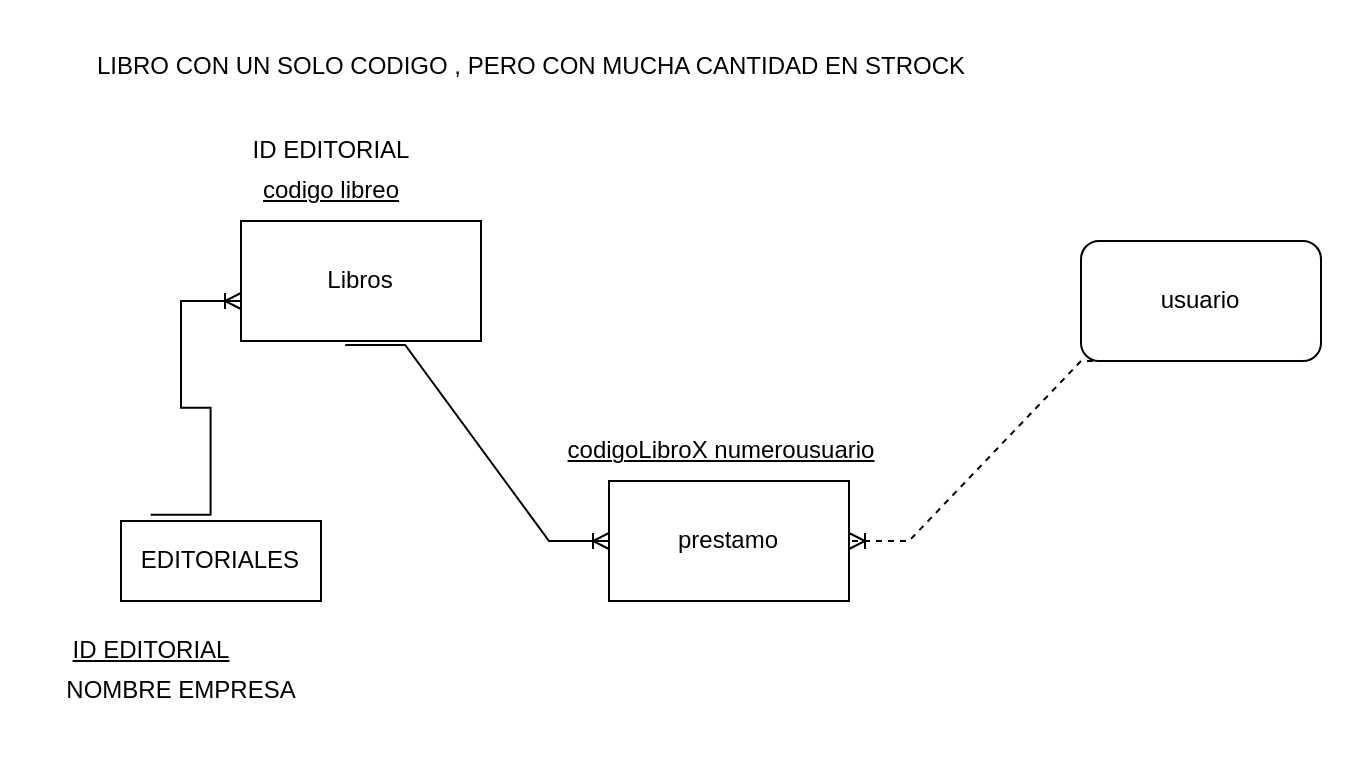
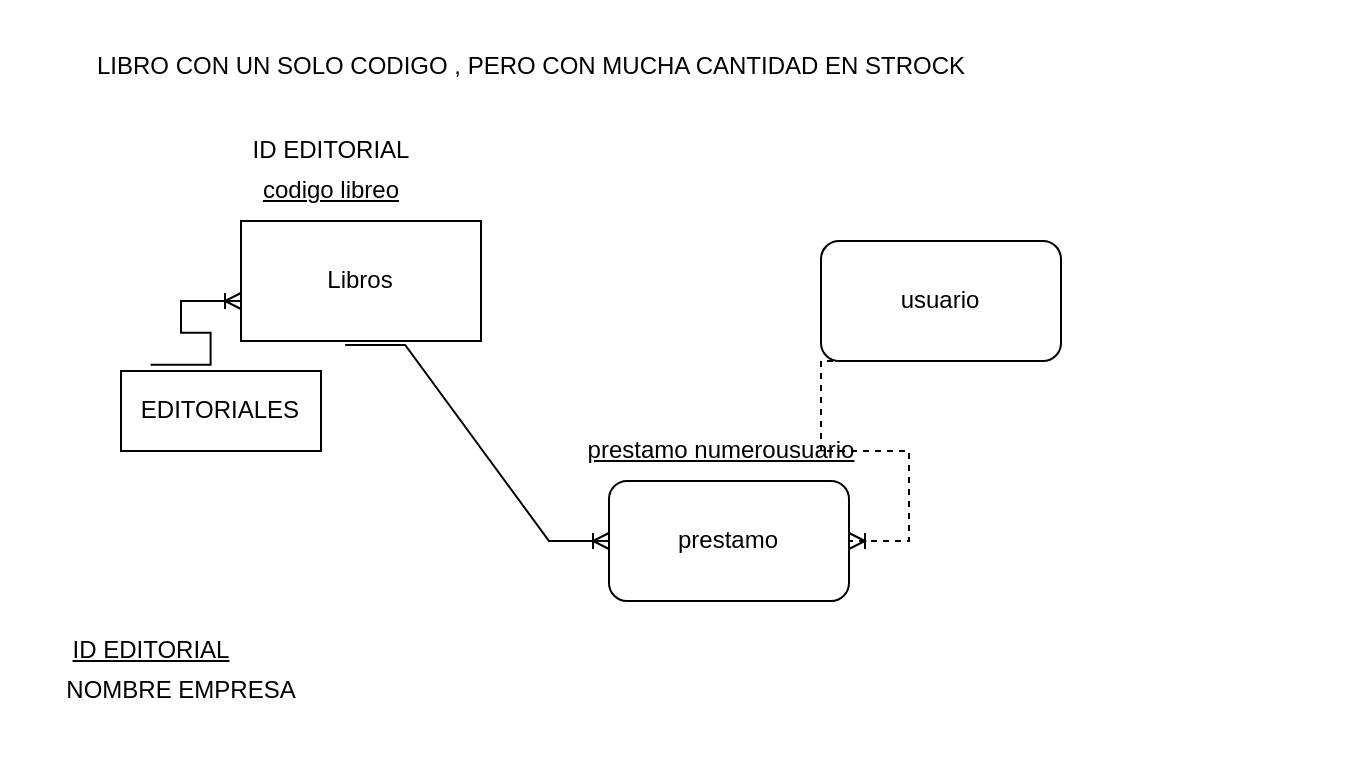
- <mxCell id="3" value="usuario" style="rounded=1;whiteSpace=wrap;html=1;" vertex="1" parent="1"><mxGeometry x="540" y="120" width="120" height="60" as="geometry" /></mxCell>
+ <mxCell id="3" value="usuario" style="rounded=1;whiteSpace=wrap;html=1;" vertex="1" parent="1"><mxGeometry x="410" y="120" width="120" height="60" as="geometry" /></mxCell>
- <mxCell id="6" value="&lt;u&gt;codigoLibroX numerousuario&lt;/u&gt;" style="text;html=1;align=center;verticalAlign=middle;resizable=0;points=[];autosize=1;strokeColor=none;fillColor=none;" vertex="1" parent="1"><mxGeometry x="270" y="210" width="180" height="30" as="geometry" /></mxCell>
+ <mxCell id="6" value="&lt;u&gt;prestamo numerousuario&lt;/u&gt;" style="text;html=1;align=center;verticalAlign=middle;resizable=0;points=[];autosize=1;strokeColor=none;fillColor=none;" vertex="1" parent="1"><mxGeometry x="270" y="210" width="180" height="30" as="geometry" /></mxCell>
- <mxCell id="4" value="prestamo" style="rounded=0;whiteSpace=wrap;html=1;" vertex="1" parent="1"><mxGeometry x="304" y="240" width="120" height="60" as="geometry" /></mxCell>
+ <mxCell id="4" value="prestamo" style="whiteSpace=wrap;html=1;rounded=1;" vertex="1" parent="1"><mxGeometry x="304" y="240" width="120" height="60" as="geometry" /></mxCell>
- <mxCell id="10" value="EDITORIALES" style="whiteSpace=wrap;html=1;align=center;" vertex="1" parent="1"><mxGeometry x="60" y="260" width="100" height="40" as="geometry" /></mxCell>
+ <mxCell id="10" value="EDITORIALES" style="whiteSpace=wrap;html=1;align=center;" vertex="1" parent="1"><mxGeometry x="60" y="185" width="100" height="40" as="geometry" /></mxCell>
